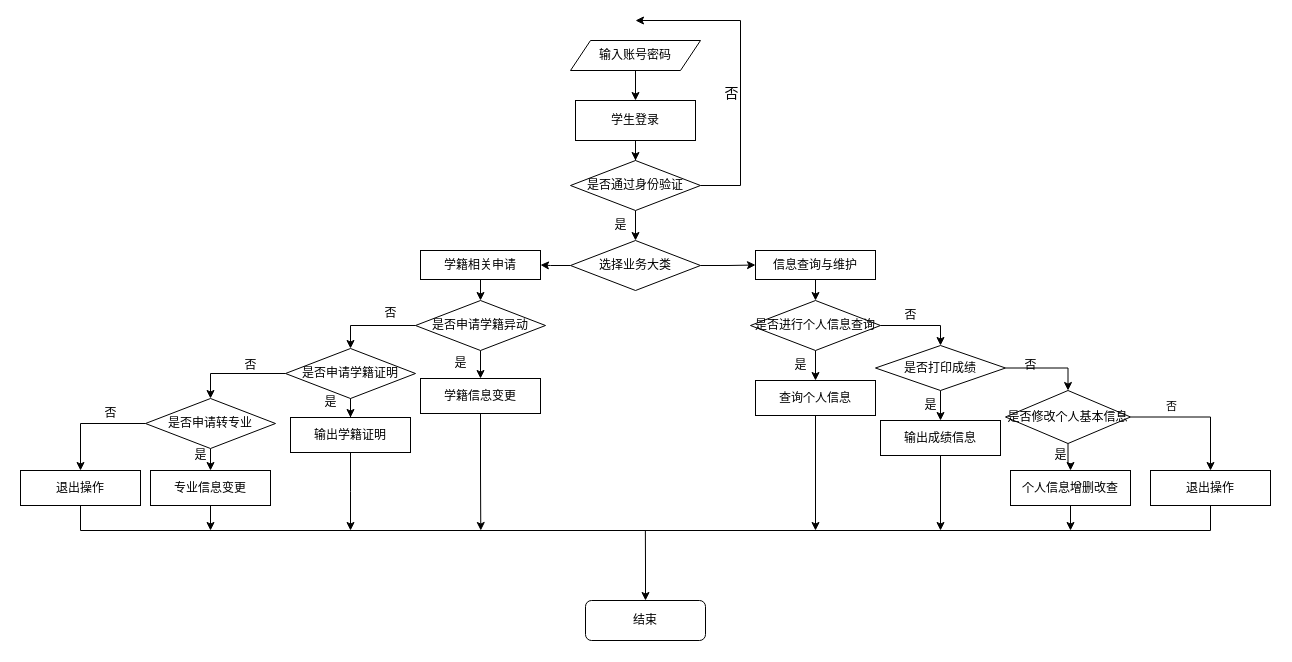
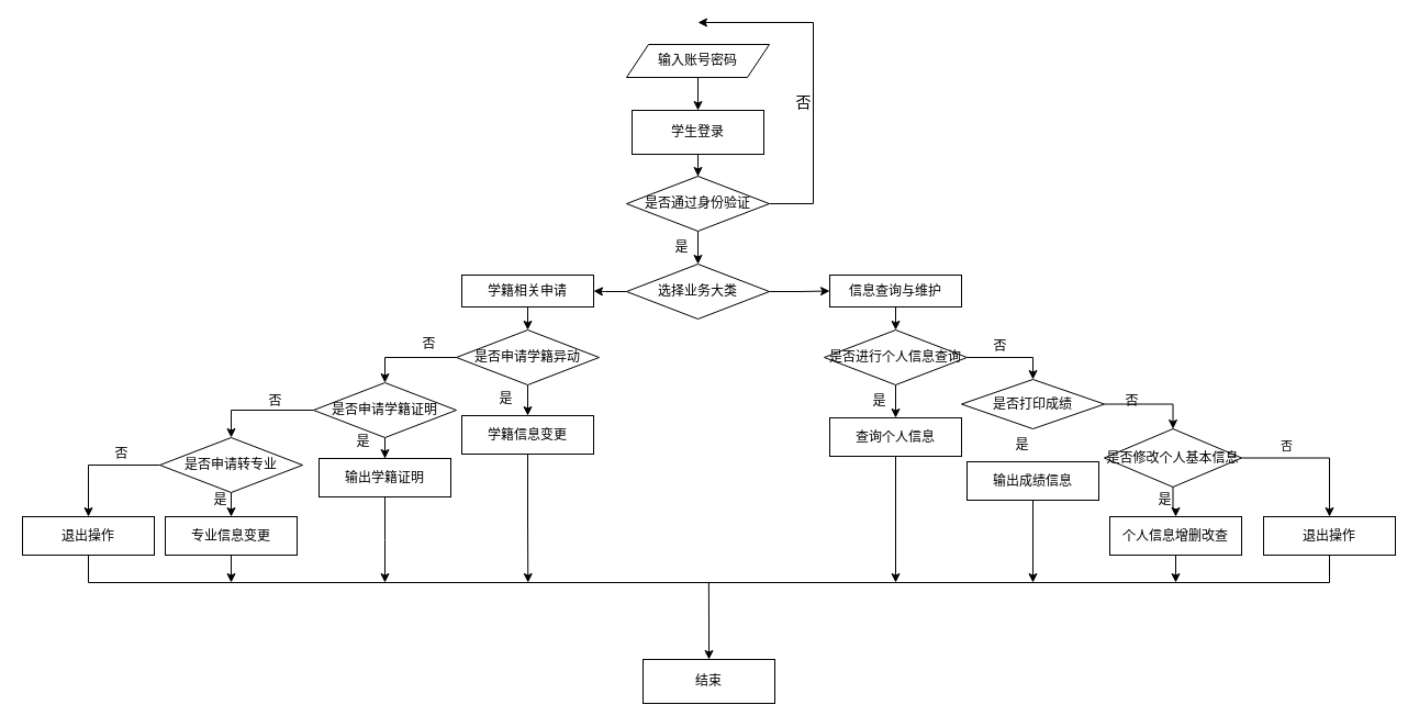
- <mxCell id="27" value="" style="edgeStyle=orthogonalEdgeStyle;rounded=0;orthogonalLoop=1;jettySize=auto;html=1;" parent="21" source="28" target="31" edge="1"><mxGeometry relative="1" as="geometry" /></mxCell>
- <mxCell id="66" value="结束" style="rounded=1;whiteSpace=wrap;html=1;" parent="1" vertex="1"><mxGeometry x="585" y="600" width="120" height="40" as="geometry" /></mxCell>
+ <mxCell id="66" value="结束" style="whiteSpace=wrap;html=1;rounded=0;" parent="1" vertex="1"><mxGeometry x="585" y="600" width="120" height="40" as="geometry" /></mxCell>
